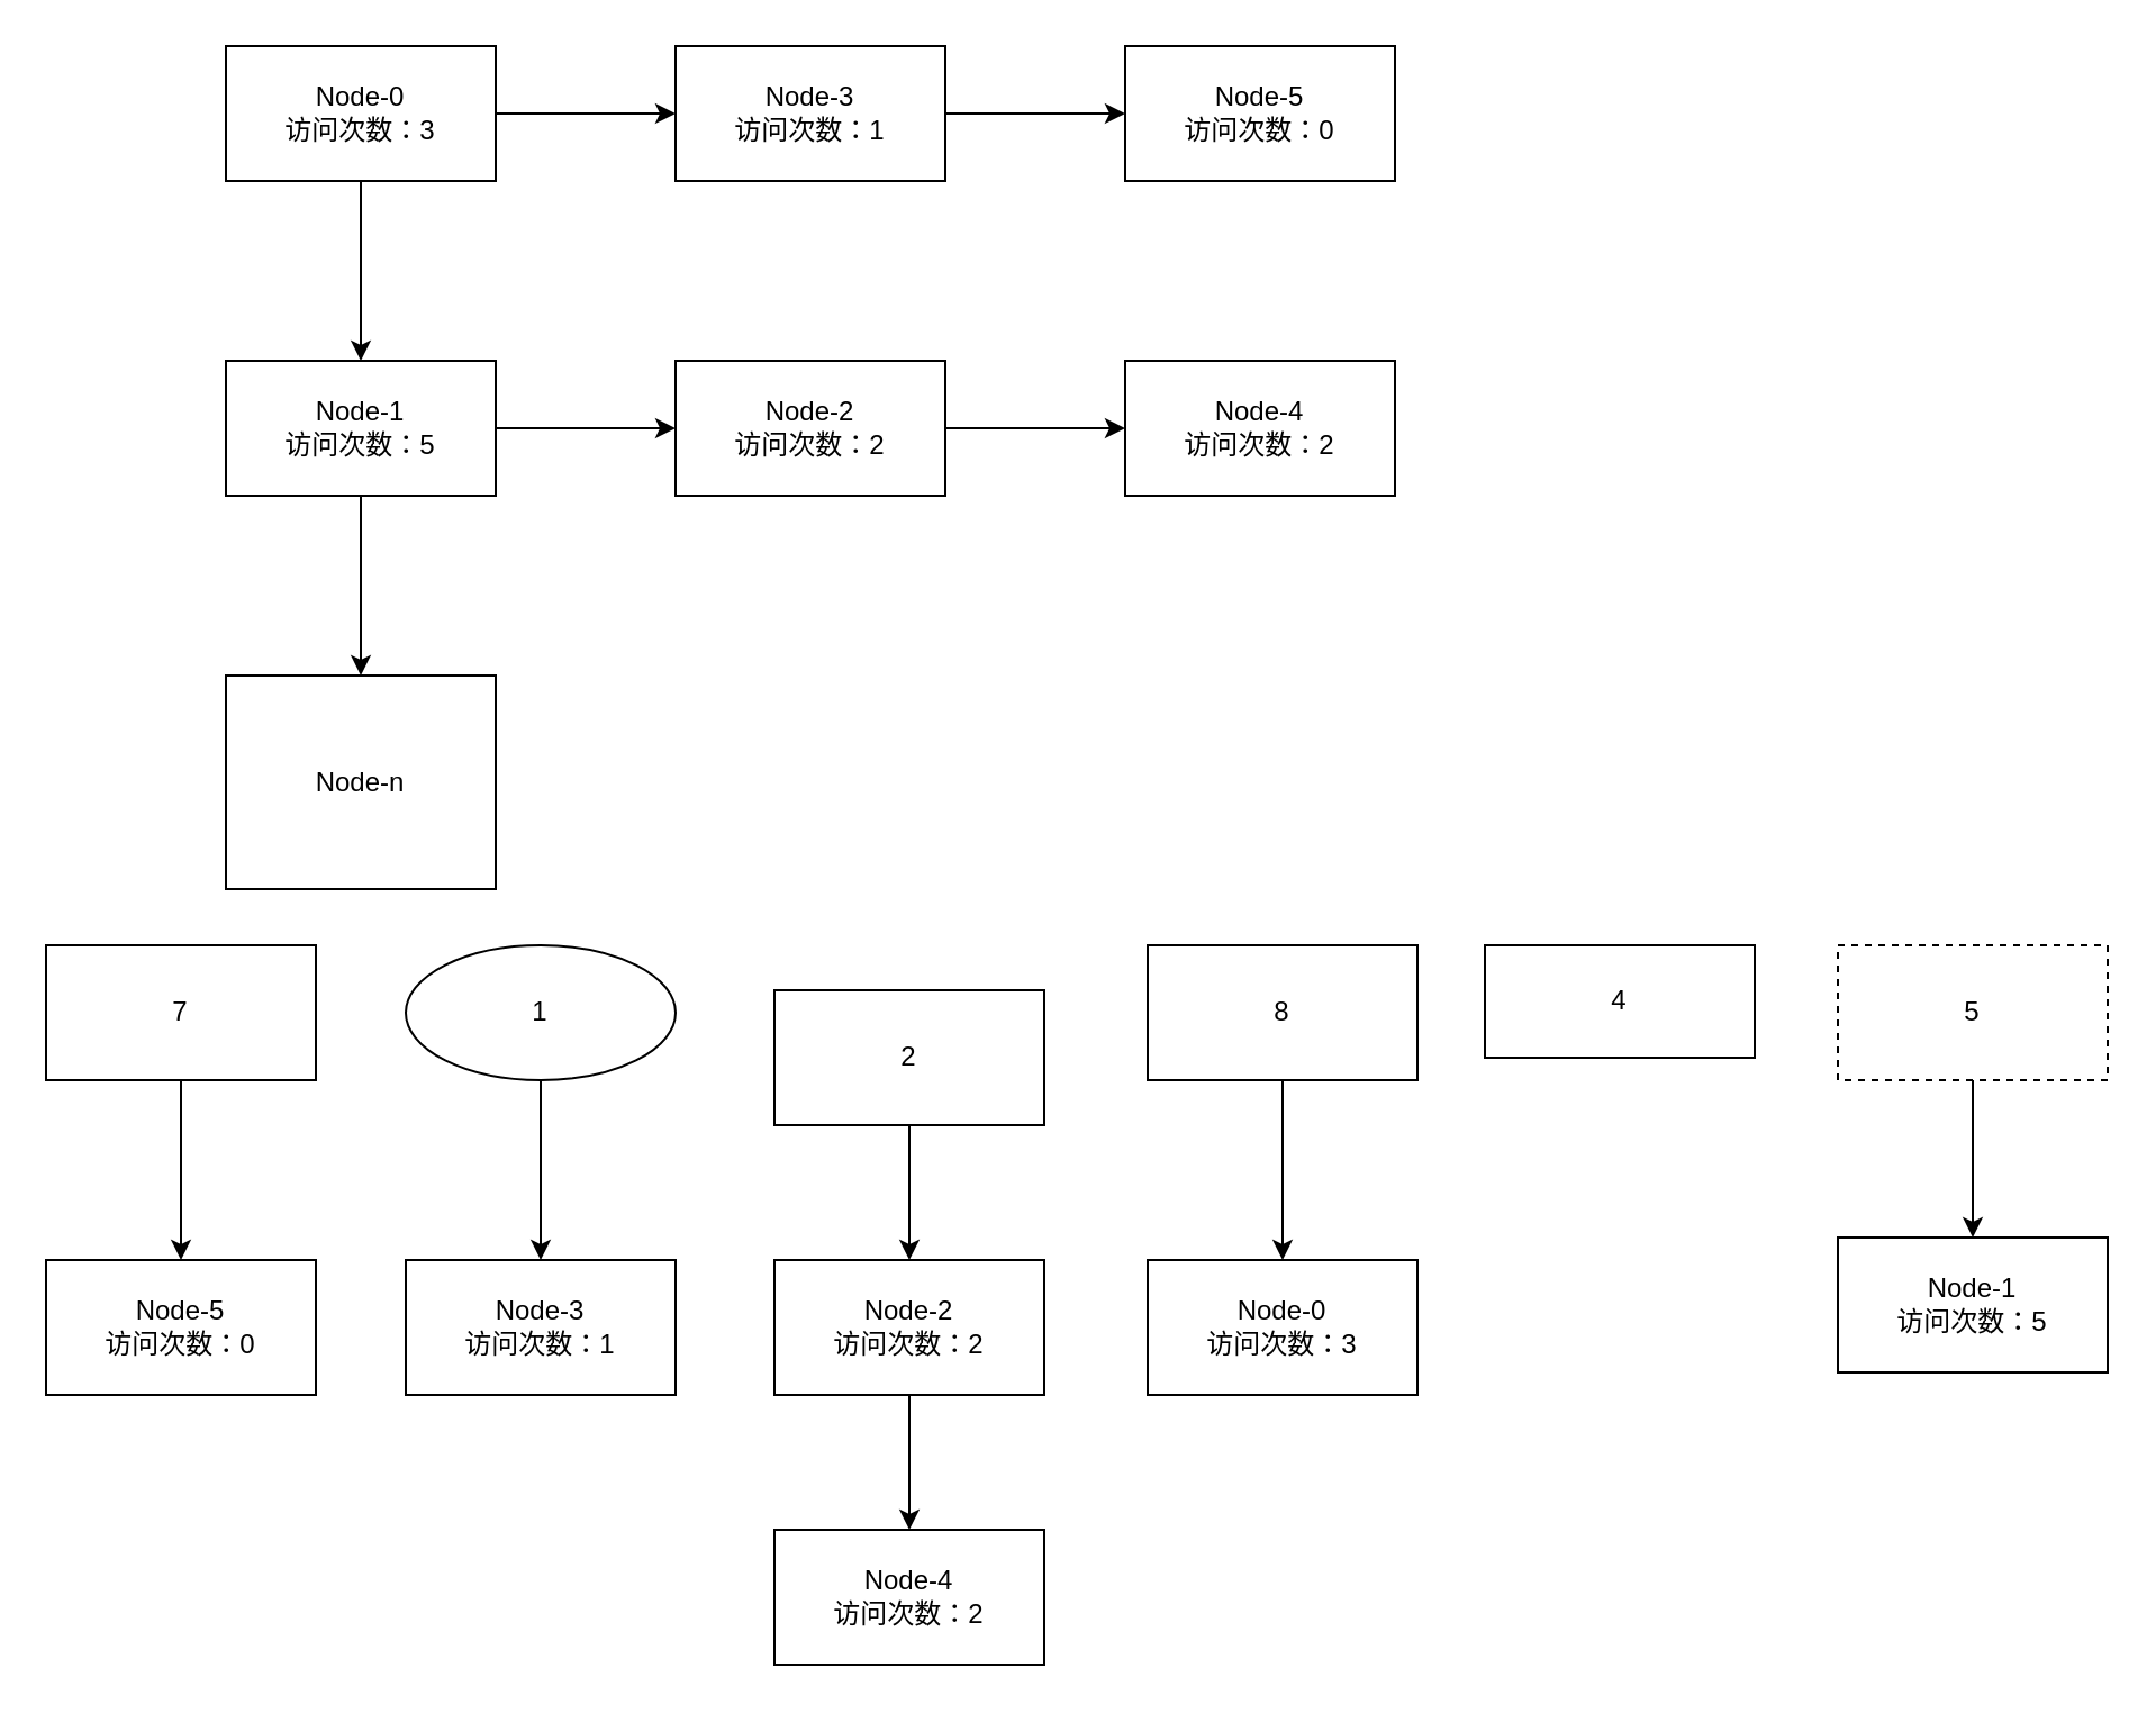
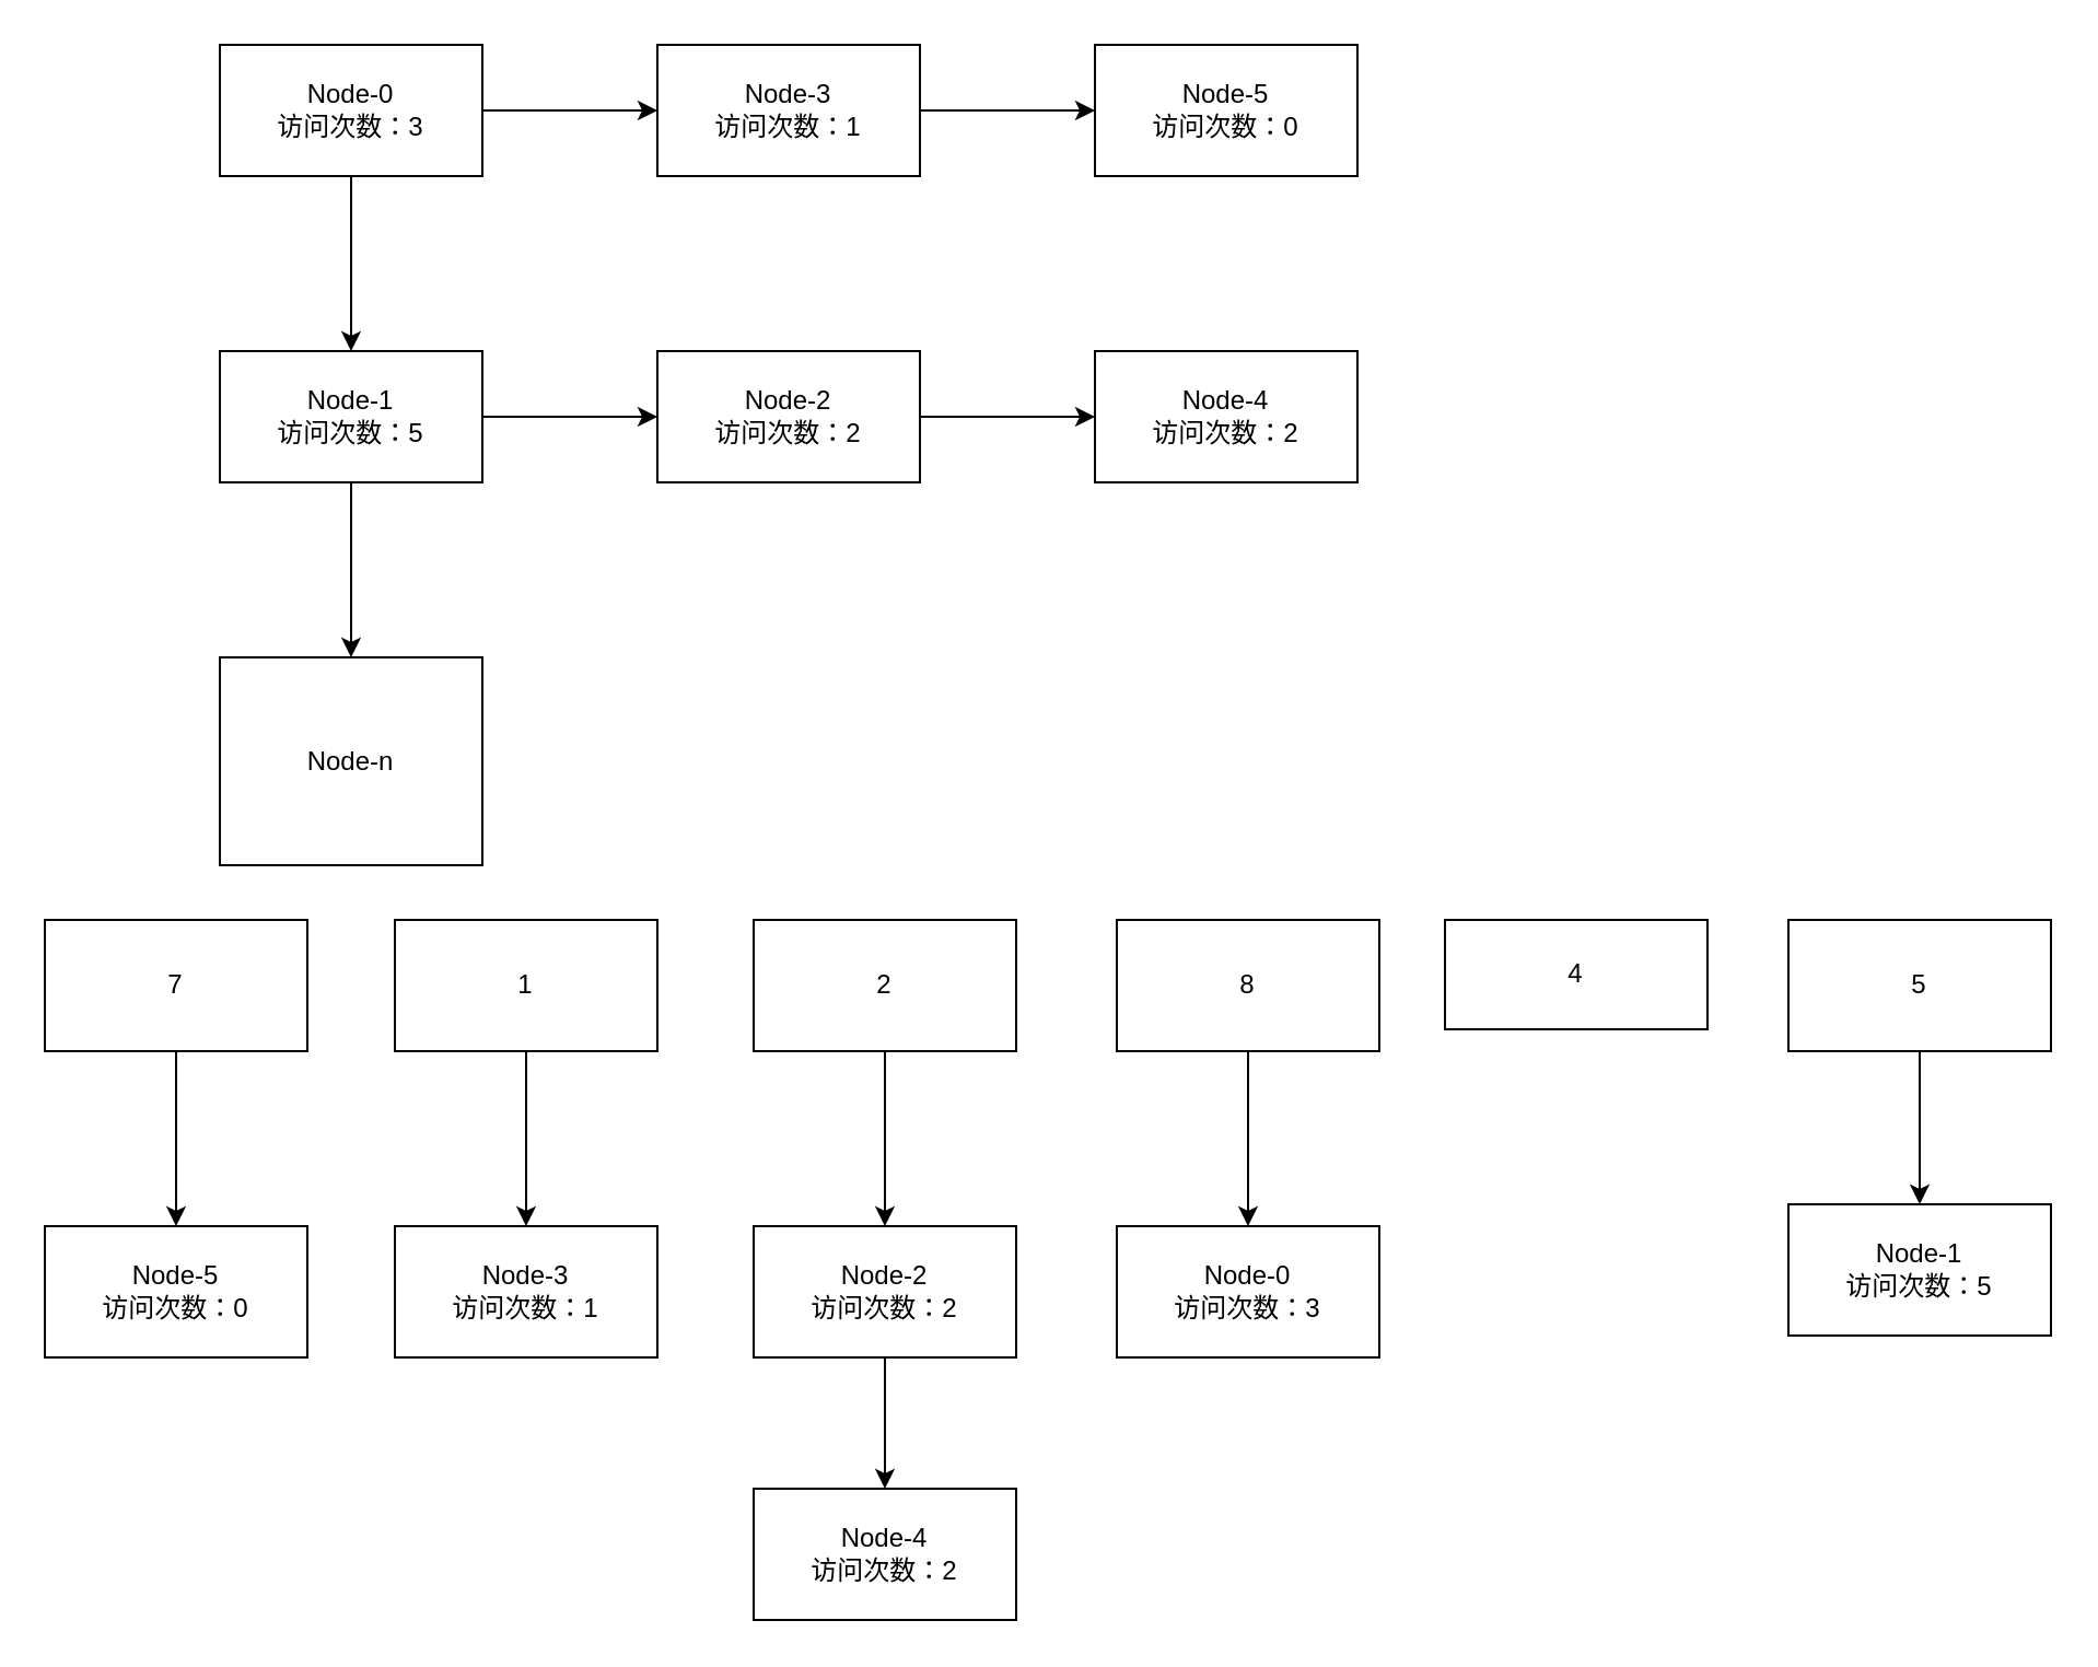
- <mxCell id="19" value="1" style="ellipse;whiteSpace=wrap;html=1;" parent="1" vertex="1"><mxGeometry x="180" y="420" width="120" height="60" as="geometry" /></mxCell>
+ <mxCell id="19" value="1" style="rounded=0;whiteSpace=wrap;html=1;" parent="1" vertex="1"><mxGeometry x="180" y="420" width="120" height="60" as="geometry" /></mxCell>
- <mxCell id="24" value="5" style="rounded=0;whiteSpace=wrap;html=1;dashed=1;" parent="1" vertex="1"><mxGeometry x="817" y="420" width="120" height="60" as="geometry" /></mxCell>
+ <mxCell id="24" value="5" style="rounded=0;whiteSpace=wrap;html=1;" parent="1" vertex="1"><mxGeometry x="817" y="420" width="120" height="60" as="geometry" /></mxCell>
- <mxCell id="21" value="2" style="rounded=0;whiteSpace=wrap;html=1;" parent="1" vertex="1"><mxGeometry x="344" y="440" width="120" height="60" as="geometry" /></mxCell>
+ <mxCell id="21" value="2" style="rounded=0;whiteSpace=wrap;html=1;" parent="1" vertex="1"><mxGeometry x="344" y="420" width="120" height="60" as="geometry" /></mxCell>
